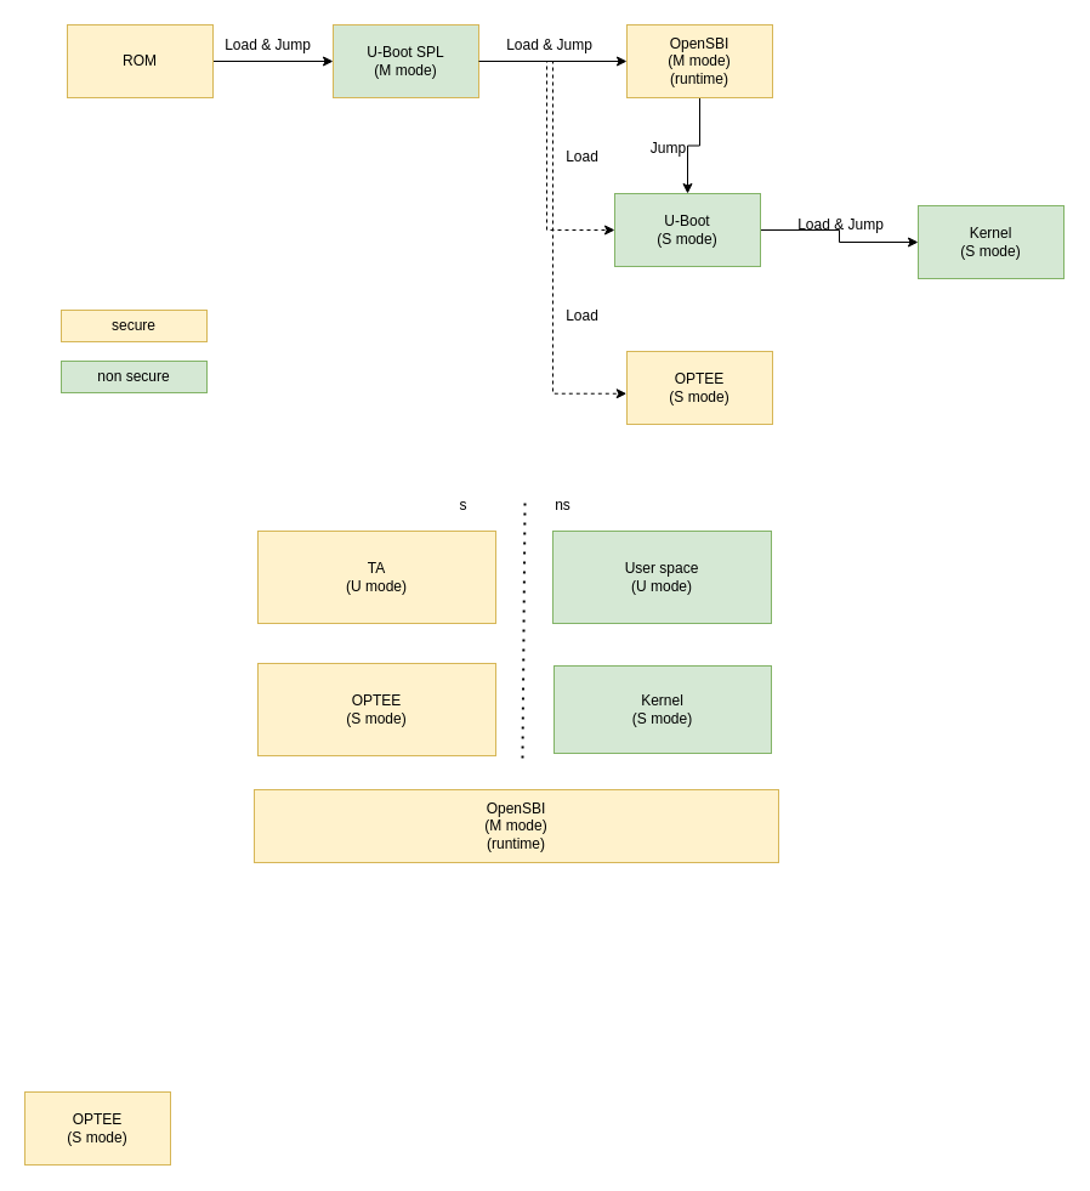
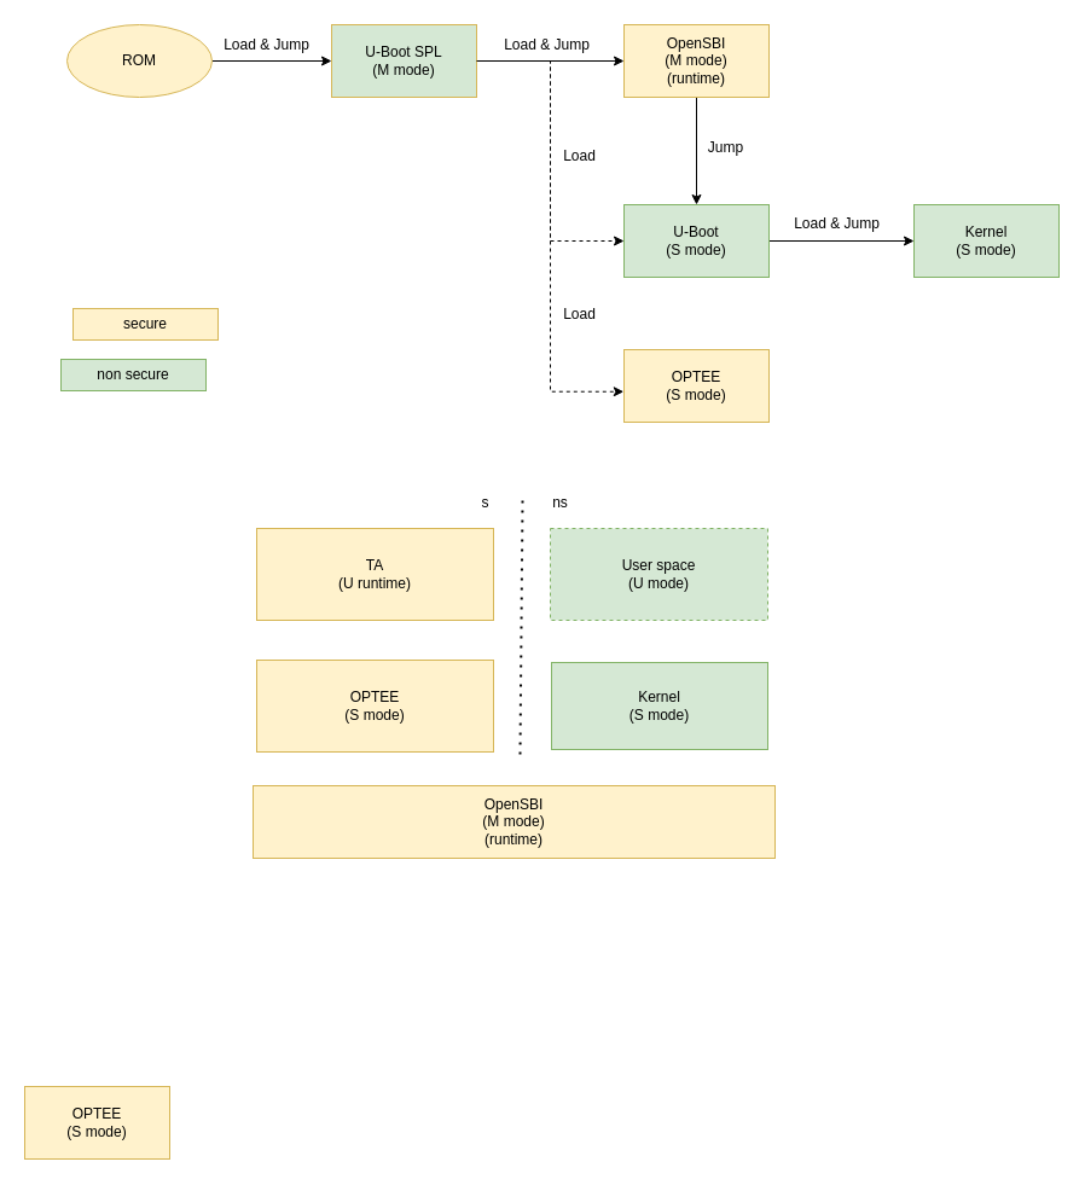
- <mxCell id="3" value="ROM" style="rounded=0;whiteSpace=wrap;html=1;fillColor=#fff2cc;strokeColor=#d6b656;" parent="1" vertex="1"><mxGeometry x="55" y="20" width="120" height="60" as="geometry" /></mxCell>
+ <mxCell id="3" value="ROM" style="ellipse;whiteSpace=wrap;html=1;fillColor=#fff2cc;strokeColor=#d6b656;" parent="1" vertex="1"><mxGeometry x="55" y="20" width="120" height="60" as="geometry" /></mxCell>
- <mxCell id="15" value="Jump" style="text;html=1;align=center;verticalAlign=middle;resizable=0;points=[];autosize=1;strokeColor=none;fillColor=none;" parent="1" vertex="1"><mxGeometry x="526" y="109" width="47" height="26" as="geometry" /></mxCell>
+ <mxCell id="15" value="Jump" style="text;html=1;align=center;verticalAlign=middle;resizable=0;points=[];autosize=1;strokeColor=none;fillColor=none;" parent="1" vertex="1"><mxGeometry x="576" y="109" width="47" height="26" as="geometry" /></mxCell>
- <mxCell id="10" value="U-Boot&lt;div&gt;(S mode)&lt;/div&gt;" style="rounded=0;whiteSpace=wrap;html=1;fillColor=#d5e8d4;strokeColor=#82b366;" parent="1" vertex="1"><mxGeometry x="506" y="159" width="120" height="60" as="geometry" /></mxCell>
+ <mxCell id="10" value="U-Boot&lt;div&gt;(S mode)&lt;/div&gt;" style="rounded=0;whiteSpace=wrap;html=1;fillColor=#d5e8d4;strokeColor=#82b366;" parent="1" vertex="1"><mxGeometry x="516" y="169" width="120" height="60" as="geometry" /></mxCell>
- <mxCell id="26" value="secure" style="rounded=0;whiteSpace=wrap;html=1;fillColor=#fff2cc;strokeColor=#d6b656;" parent="1" vertex="1"><mxGeometry x="50" y="255" width="120" height="26" as="geometry" /></mxCell>
+ <mxCell id="26" value="secure" style="rounded=0;whiteSpace=wrap;html=1;fillColor=#fff2cc;strokeColor=#d6b656;" parent="1" vertex="1"><mxGeometry x="60" y="255" width="120" height="26" as="geometry" /></mxCell>
- <mxCell id="29" value="s" style="text;html=1;align=center;verticalAlign=middle;resizable=0;points=[];autosize=1;strokeColor=none;fillColor=none;" parent="1" vertex="1"><mxGeometry x="369" y="403" width="24" height="26" as="geometry" /></mxCell>
+ <mxCell id="29" value="s" style="text;html=1;align=center;verticalAlign=middle;resizable=0;points=[];autosize=1;strokeColor=none;fillColor=none;" parent="1" vertex="1"><mxGeometry x="389" y="403" width="24" height="26" as="geometry" /></mxCell>
- <mxCell id="24" value="&lt;div&gt;TA&lt;/div&gt;&lt;div&gt;(U mode)&lt;/div&gt;" style="rounded=0;whiteSpace=wrap;html=1;fillColor=#fff2cc;strokeColor=#d6b656;" parent="1" vertex="1"><mxGeometry x="212" y="437" width="196" height="76" as="geometry" /></mxCell>
+ <mxCell id="24" value="&lt;div&gt;TA&lt;/div&gt;&lt;div&gt;(U runtime)&lt;/div&gt;" style="rounded=0;whiteSpace=wrap;html=1;fillColor=#fff2cc;strokeColor=#d6b656;" parent="1" vertex="1"><mxGeometry x="212" y="437" width="196" height="76" as="geometry" /></mxCell>
- <mxCell id="25" value="&lt;div&gt;User space&lt;/div&gt;&lt;div&gt;(U mode)&lt;/div&gt;" style="rounded=0;whiteSpace=wrap;html=1;fillColor=#d5e8d4;strokeColor=#82b366;" parent="1" vertex="1"><mxGeometry x="455" y="437" width="180" height="76" as="geometry" /></mxCell>
+ <mxCell id="25" value="&lt;div&gt;User space&lt;/div&gt;&lt;div&gt;(U mode)&lt;/div&gt;" style="rounded=0;whiteSpace=wrap;html=1;fillColor=#d5e8d4;strokeColor=#82b366;dashed=1;" parent="1" vertex="1"><mxGeometry x="455" y="437" width="180" height="76" as="geometry" /></mxCell>
